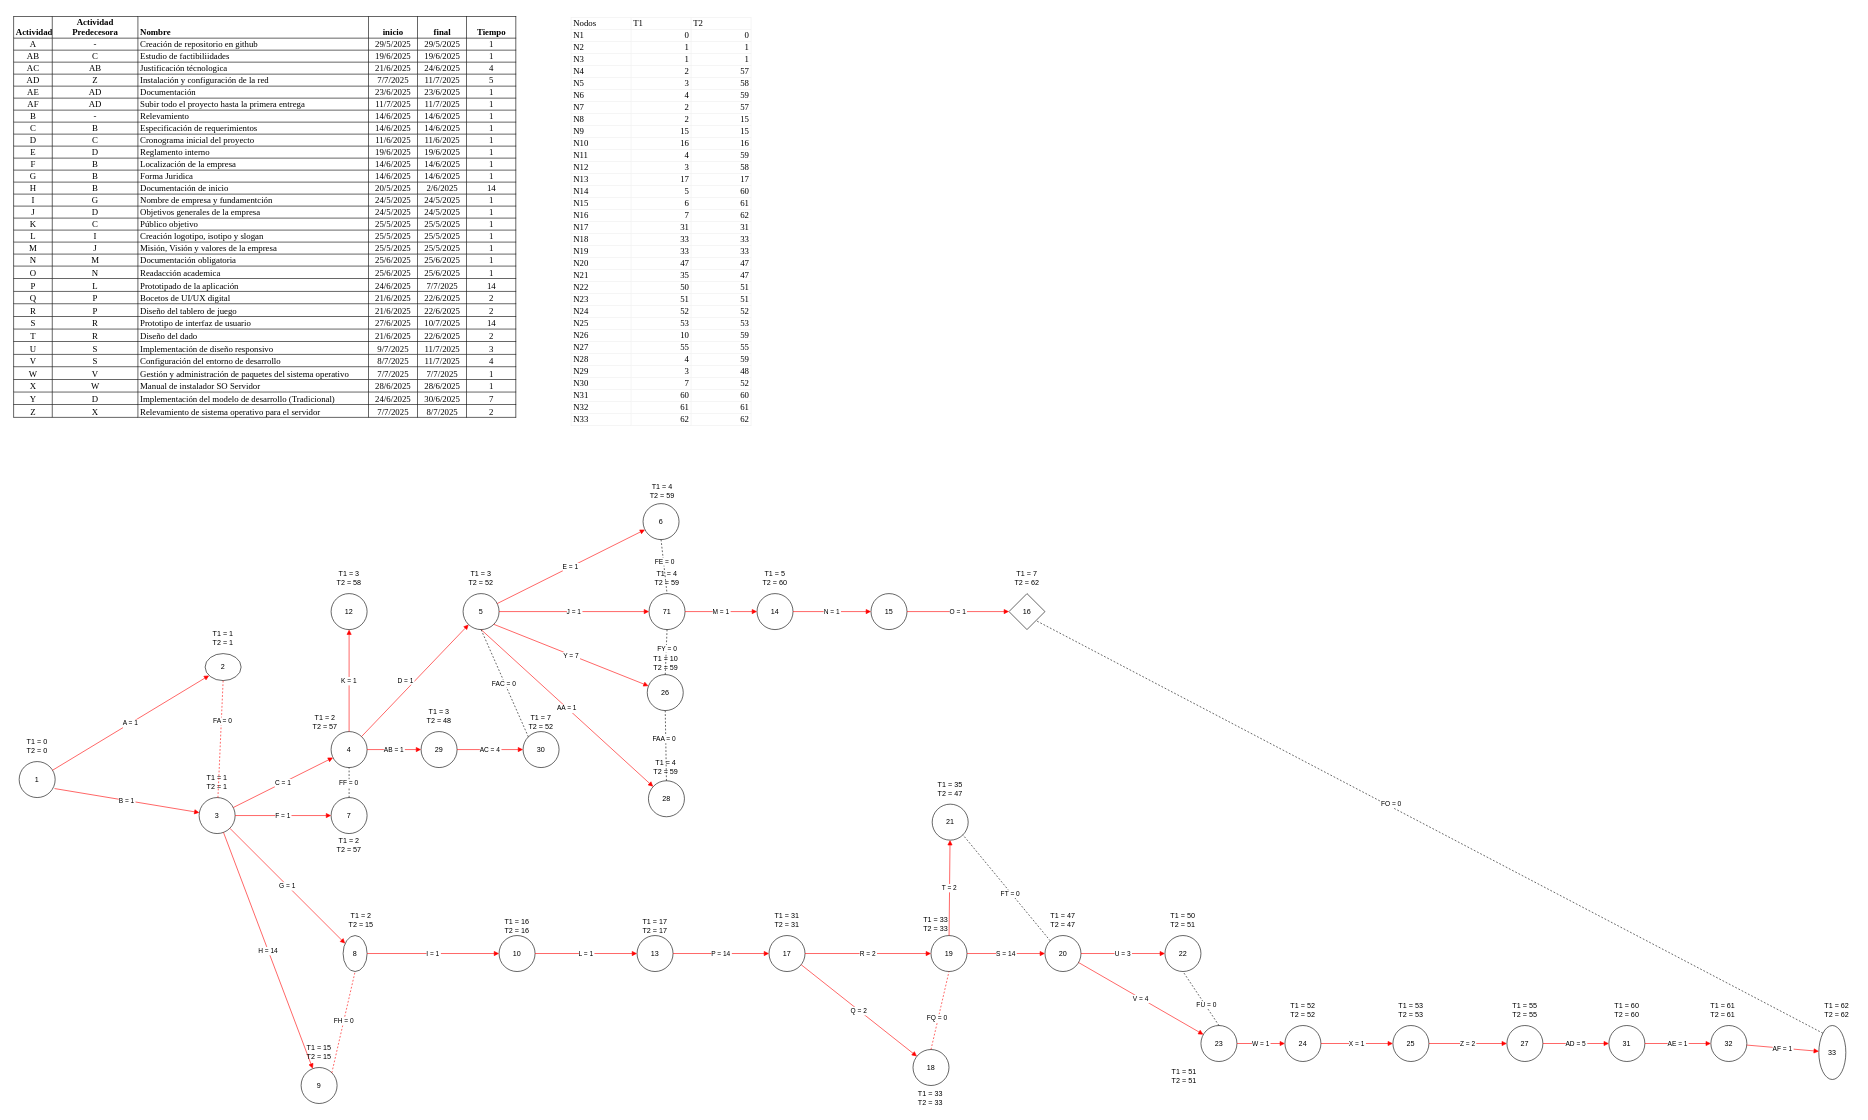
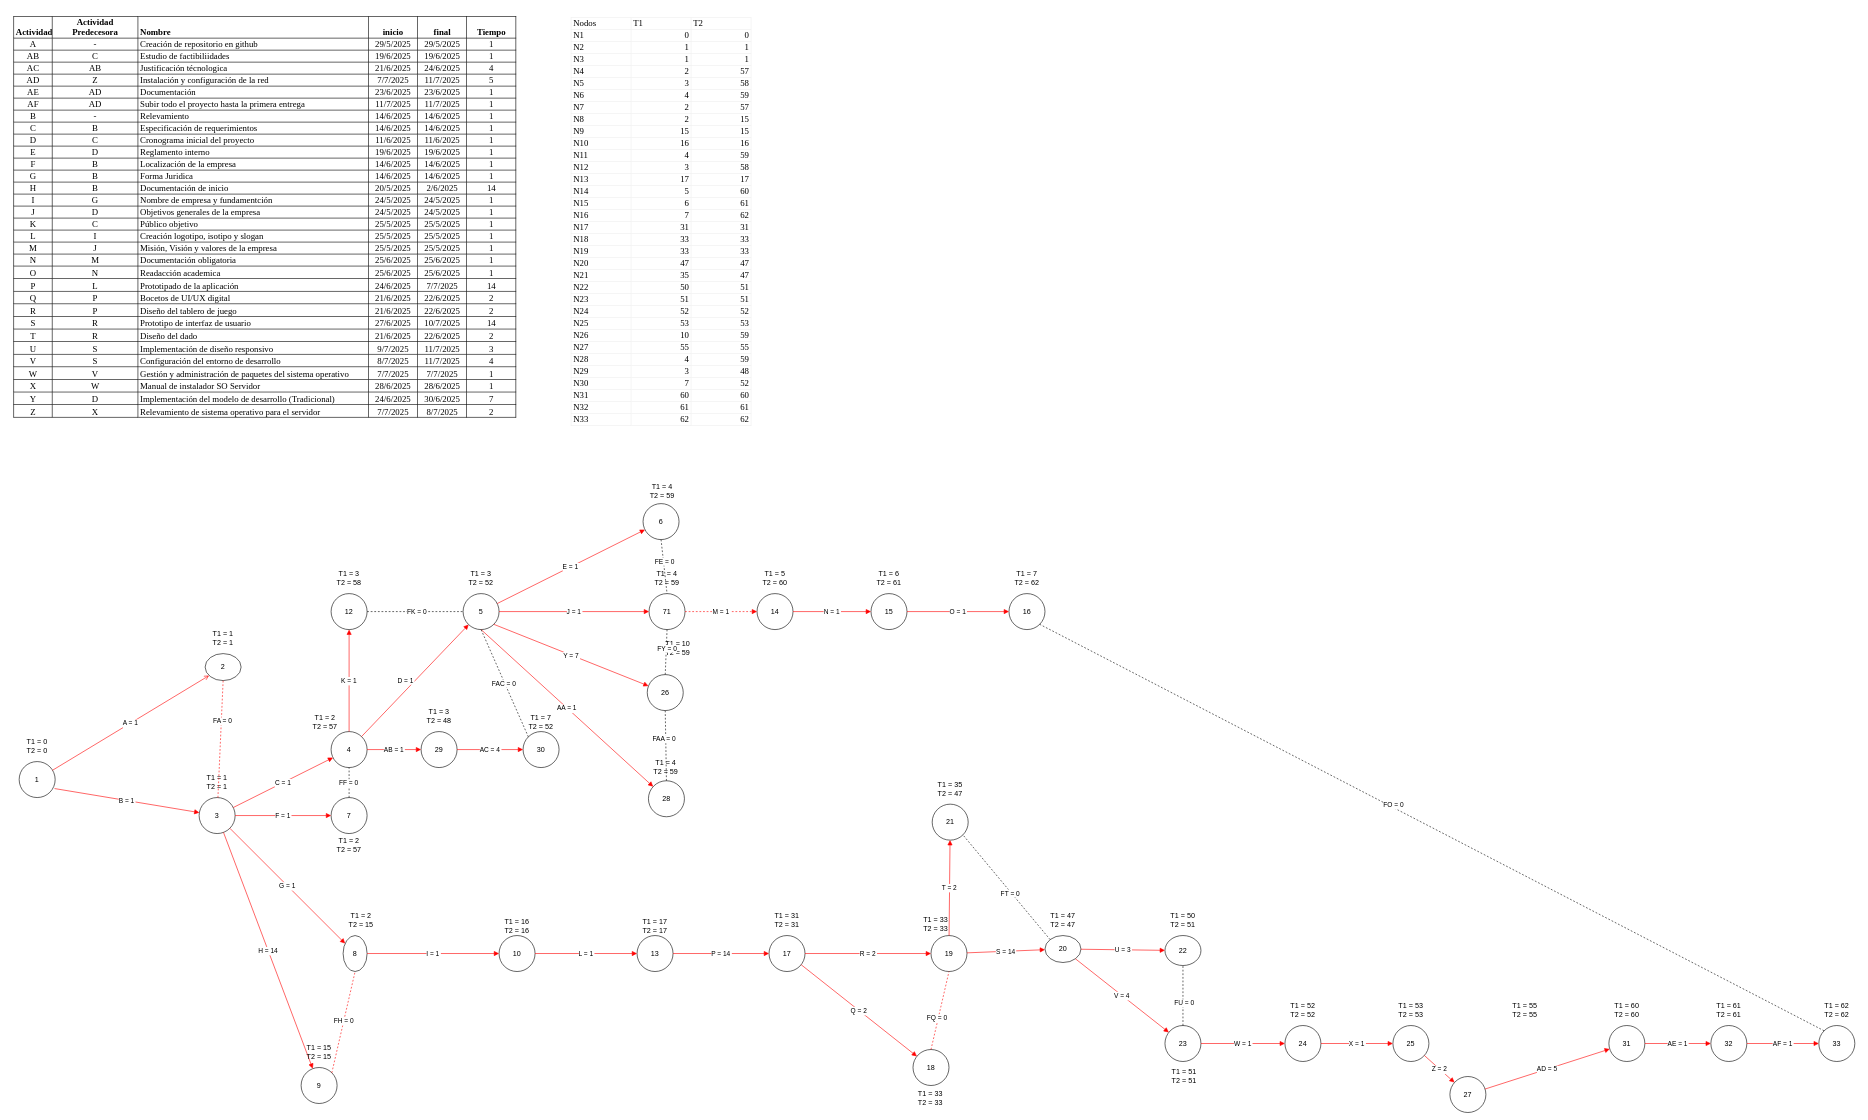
+ <mxCell id="91" value="T1 = 6&lt;div&gt;T2 = 61&lt;/div&gt;" style="text;html=1;align=center;verticalAlign=middle;whiteSpace=wrap;rounded=0;" parent="1" vertex="1"><mxGeometry x="1451" y="949" width="60" height="30" as="geometry" /></mxCell>
+ <mxCell id="120" value="" style="endArrow=none;dashed=1;html=1;rounded=0;exitX=1;exitY=0.5;exitDx=0;exitDy=0;entryX=0;entryY=0.5;entryDx=0;entryDy=0;" parent="1" source="15" target="14" edge="1"><mxGeometry width="50" height="50" relative="1" as="geometry"><mxPoint x="696" y="1154" as="sourcePoint" /><mxPoint x="746" y="1104" as="targetPoint" /></mxGeometry></mxCell>
+ <mxCell id="121" value="FK = 0" style="edgeLabel;html=1;align=center;verticalAlign=middle;resizable=0;points=[];" parent="120" connectable="0" vertex="1"><mxGeometry x="0.028" relative="1" as="geometry"><mxPoint as="offset" /></mxGeometry></mxCell>
- <mxCell id="43" value="M = 1" style="endArrow=block;strokeColor=light-dark(#FF0000,#FFFFFF);fillColor=light-dark(transparent,#FFFFFF);" parent="1" source="6" target="13" edge="1"><mxGeometry relative="1" as="geometry" /></mxCell>
+ <mxCell id="43" value="M = 1" style="endArrow=block;strokeColor=light-dark(#FF0000,#FFFFFF);fillColor=light-dark(transparent,#FFFFFF);dashed=1;" parent="1" source="6" target="13" edge="1"><mxGeometry relative="1" as="geometry" /></mxCell>
- <mxCell id="21" value="16" style="rhombus;whiteSpace=wrap;html=1;aspect=fixed;" parent="1" vertex="1"><mxGeometry x="1681" y="989" width="60" height="60" as="geometry" /></mxCell>
+ <mxCell id="21" value="16" style="ellipse;whiteSpace=wrap;html=1;aspect=fixed;" parent="1" vertex="1"><mxGeometry x="1681" y="989" width="60" height="60" as="geometry" /></mxCell>
- <mxCell id="77" value="T1 = 10&lt;div&gt;T2 = 59&lt;/div&gt;" style="text;html=1;align=center;verticalAlign=middle;whiteSpace=wrap;rounded=0;" parent="1" vertex="1"><mxGeometry x="1079" y="1090" width="60" height="30" as="geometry" /></mxCell>
+ <mxCell id="77" value="T1 = 10&lt;div&gt;T2 = 59&lt;/div&gt;" style="text;html=1;align=center;verticalAlign=middle;whiteSpace=wrap;rounded=0;" parent="1" vertex="1"><mxGeometry x="1099" y="1065" width="60" height="30" as="geometry" /></mxCell>
- <mxCell id="35" value="A = 1" style="endArrow=block;strokeColor=light-dark(#FF0000,#FF0000);" parent="1" source="2" target="3" edge="1"><mxGeometry relative="1" as="geometry" /></mxCell>
+ <mxCell id="35" value="A = 1" style="endArrow=open;strokeColor=light-dark(#FF0000,#FF0000);" parent="1" source="2" target="3" edge="1"><mxGeometry relative="1" as="geometry" /></mxCell>
- <mxCell id="25" value="20" style="ellipse;whiteSpace=wrap;html=1;aspect=fixed;" parent="1" vertex="1"><mxGeometry x="1741" y="1559" width="60" height="60" as="geometry" /></mxCell>
+ <mxCell id="25" value="20" style="ellipse;whiteSpace=wrap;html=1;aspect=fixed;" parent="1" vertex="1"><mxGeometry x="1741" y="1559" width="60" height="45" as="geometry" /></mxCell>
- <mxCell id="27" value="22" style="ellipse;whiteSpace=wrap;html=1;aspect=fixed;" parent="1" vertex="1"><mxGeometry x="1941" y="1559" width="60" height="60" as="geometry" /></mxCell>
+ <mxCell id="27" value="22" style="ellipse;whiteSpace=wrap;html=1;aspect=fixed;" parent="1" vertex="1"><mxGeometry x="1941" y="1559" width="60" height="50" as="geometry" /></mxCell>
- <mxCell id="99" value="T1 = 61&lt;div&gt;T2 = 61&lt;/div&gt;" style="text;html=1;align=center;verticalAlign=middle;whiteSpace=wrap;rounded=0;" parent="1" vertex="1"><mxGeometry x="2841" y="1669" width="60" height="30" as="geometry" /></mxCell>
+ <mxCell id="99" value="T1 = 61&lt;div&gt;T2 = 61&lt;/div&gt;" style="text;html=1;align=center;verticalAlign=middle;whiteSpace=wrap;rounded=0;" parent="1" vertex="1"><mxGeometry x="2851" y="1669" width="60" height="30" as="geometry" /></mxCell>
- <mxCell id="28" value="23" style="ellipse;whiteSpace=wrap;html=1;aspect=fixed;" parent="1" vertex="1"><mxGeometry x="2001" y="1709" width="60" height="60" as="geometry" /></mxCell>
+ <mxCell id="28" value="23" style="ellipse;whiteSpace=wrap;html=1;aspect=fixed;" parent="1" vertex="1"><mxGeometry x="1941" y="1709" width="60" height="60" as="geometry" /></mxCell>
- <mxCell id="31" value="27" style="ellipse;whiteSpace=wrap;html=1;aspect=fixed;" parent="1" vertex="1"><mxGeometry x="2511" y="1709" width="60" height="60" as="geometry" /></mxCell>
+ <mxCell id="31" value="27" style="ellipse;whiteSpace=wrap;html=1;aspect=fixed;" parent="1" vertex="1"><mxGeometry x="2416" y="1794" width="60" height="60" as="geometry" /></mxCell>
- <mxCell id="34" value="33" style="ellipse;whiteSpace=wrap;html=1;aspect=fixed;" parent="1" vertex="1"><mxGeometry x="3031" y="1709" width="45" height="90" as="geometry" /></mxCell>
+ <mxCell id="34" value="33" style="ellipse;whiteSpace=wrap;html=1;aspect=fixed;" parent="1" vertex="1"><mxGeometry x="3031" y="1709" width="60" height="60" as="geometry" /></mxCell>
